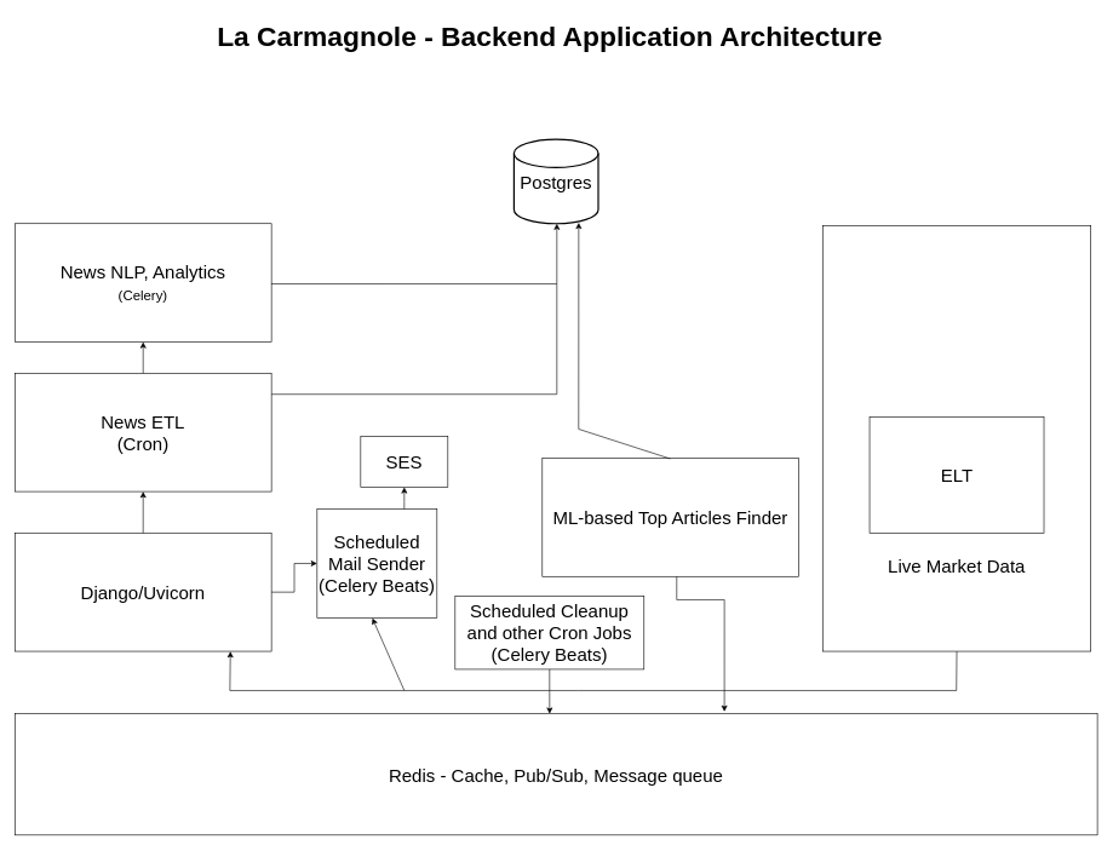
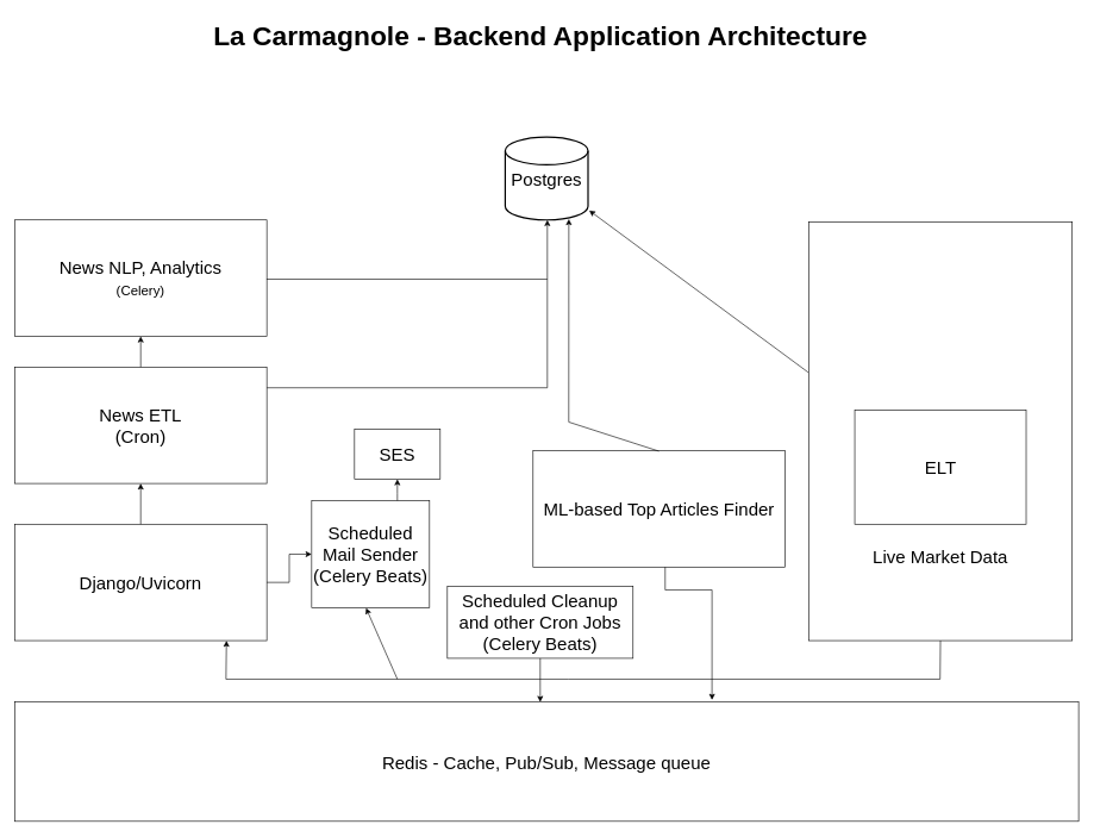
+ <mxCell id="24" value="" style="endArrow=classic;html=1;rounded=0;exitX=-0.002;exitY=0.359;exitDx=0;exitDy=0;exitPerimeter=0;entryX=1.014;entryY=0.886;entryDx=0;entryDy=0;entryPerimeter=0;" edge="1" parent="1" source="2" target="9"><mxGeometry width="50" height="50" relative="1" as="geometry"><mxPoint x="806" y="600" as="sourcePoint" /><mxPoint x="836" y="410" as="targetPoint" /></mxGeometry></mxCell>
